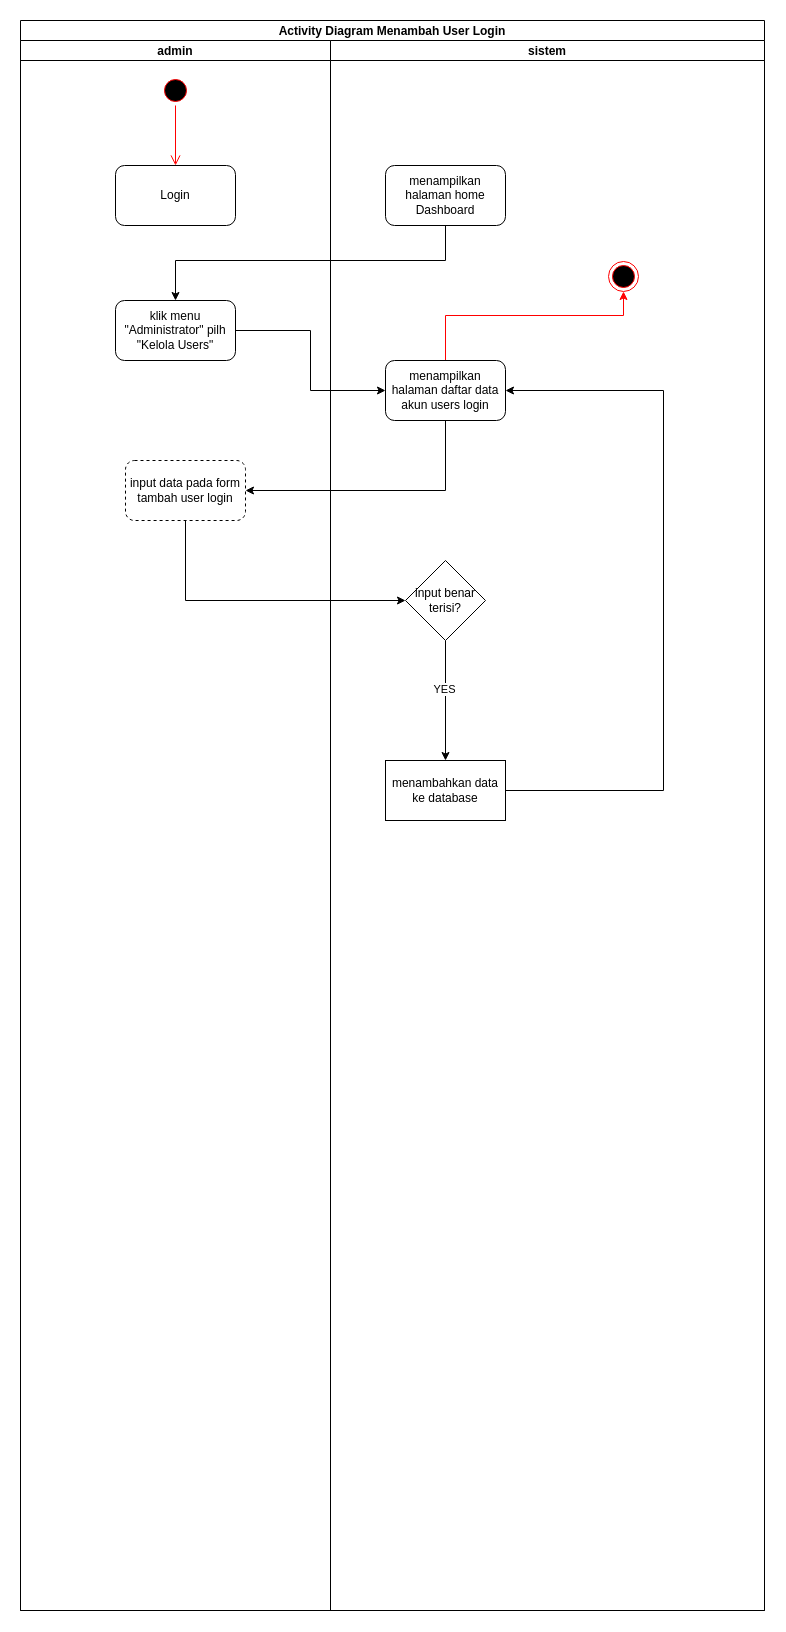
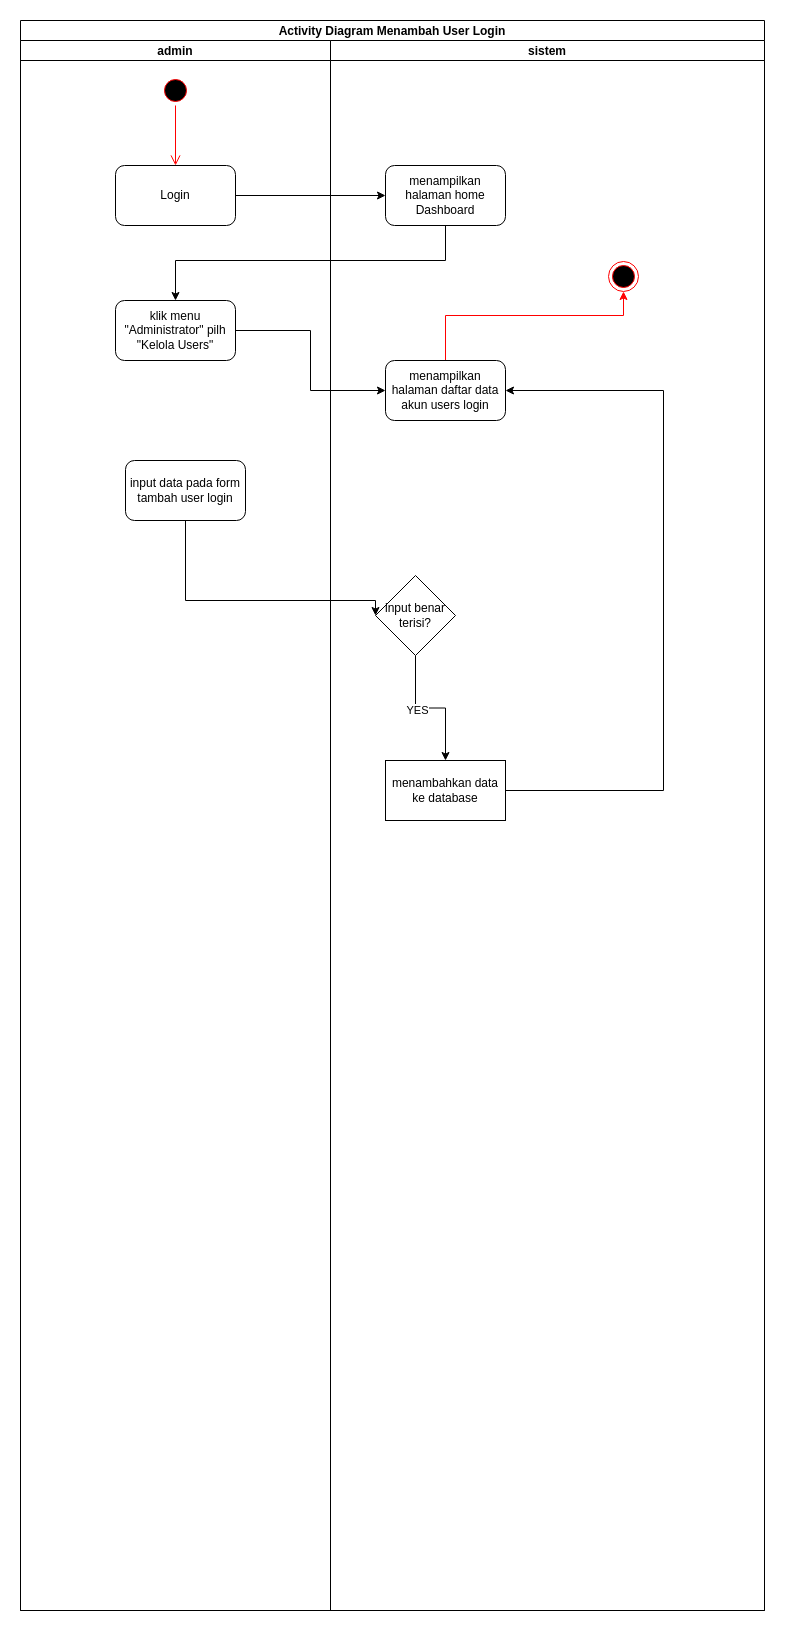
+ <mxCell id="19" style="edgeStyle=orthogonalEdgeStyle;rounded=0;orthogonalLoop=1;jettySize=auto;html=1;entryX=0;entryY=0.5;entryDx=0;entryDy=0;" edge="1" parent="2" source="6" target="10"><mxGeometry relative="1" as="geometry" /></mxCell>
- <mxCell id="8" value="input data pada form tambah user login" style="rounded=1;whiteSpace=wrap;html=1;dashed=1;" vertex="1" parent="3"><mxGeometry x="105" y="420" width="120" height="60" as="geometry" /></mxCell>
+ <mxCell id="8" value="input data pada form tambah user login" style="rounded=1;whiteSpace=wrap;html=1;" vertex="1" parent="3"><mxGeometry x="105" y="420" width="120" height="60" as="geometry" /></mxCell>
- <mxCell id="22" style="edgeStyle=orthogonalEdgeStyle;rounded=0;orthogonalLoop=1;jettySize=auto;html=1;entryX=1;entryY=0.5;entryDx=0;entryDy=0;" edge="1" parent="2" source="12" target="8"><mxGeometry relative="1" as="geometry"><Array as="points"><mxPoint x="425" y="470" /></Array></mxGeometry></mxCell>
- <mxCell id="15" value="input benar terisi?" style="rhombus;whiteSpace=wrap;html=1;" vertex="1" parent="9"><mxGeometry x="75" y="520" width="80" height="80" as="geometry" /></mxCell>
+ <mxCell id="15" value="input benar terisi?" style="rhombus;whiteSpace=wrap;html=1;" vertex="1" parent="9"><mxGeometry x="45" y="535" width="80" height="80" as="geometry" /></mxCell>
